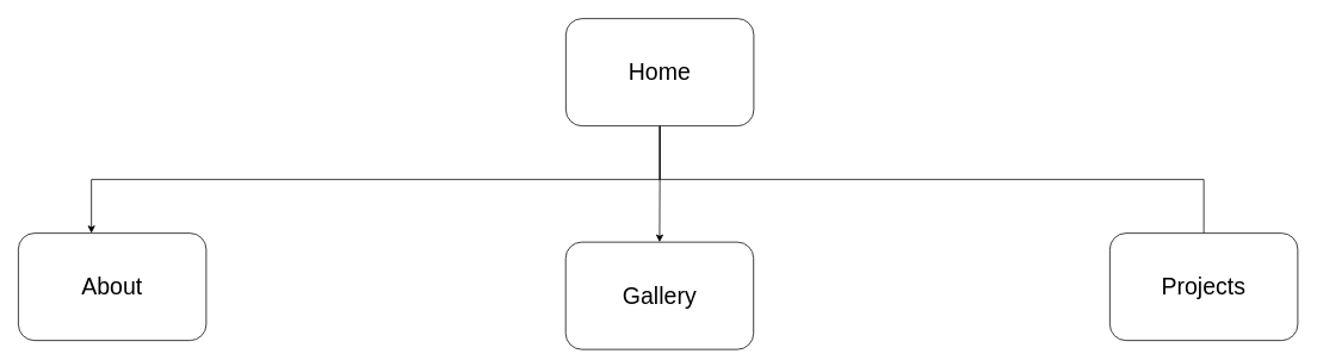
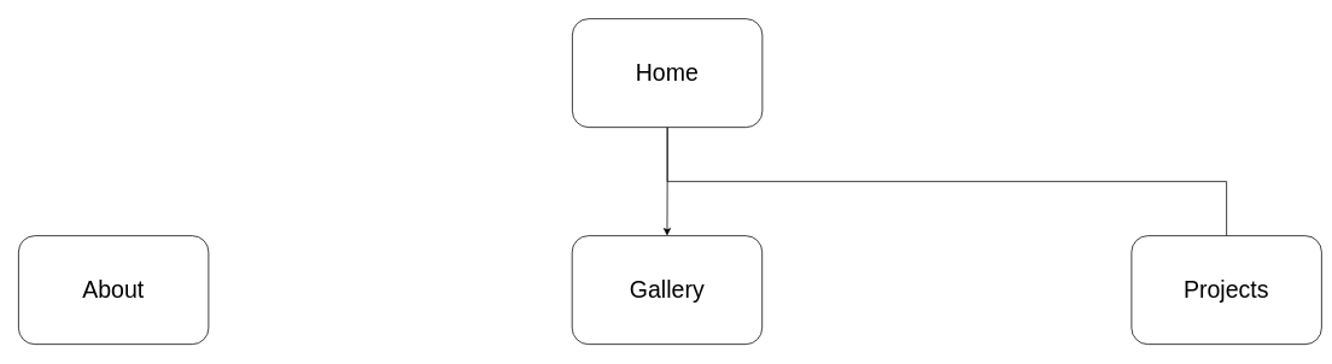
- <mxCell id="8" style="edgeStyle=orthogonalEdgeStyle;rounded=0;orthogonalLoop=1;jettySize=auto;html=1;exitX=0.5;exitY=1;exitDx=0;exitDy=0;entryX=0.389;entryY=0;entryDx=0;entryDy=0;entryPerimeter=0;" edge="1" parent="1" source="4" target="5"><mxGeometry relative="1" as="geometry" /></mxCell>
- <mxCell id="7" value="&lt;font style=&quot;font-size: 26px;&quot;&gt;Projects&lt;br&gt;&lt;/font&gt;" style="rounded=1;whiteSpace=wrap;html=1;" vertex="1" parent="1"><mxGeometry x="1240" y="260" width="210" height="120" as="geometry" /></mxCell>
+ <mxCell id="7" value="&lt;font style=&quot;font-size: 26px;&quot;&gt;Projects&lt;br&gt;&lt;/font&gt;" style="rounded=1;whiteSpace=wrap;html=1;" vertex="1" parent="1"><mxGeometry x="1250" y="260" width="210" height="120" as="geometry" /></mxCell>
- <mxCell id="6" value="&lt;font style=&quot;font-size: 26px;&quot;&gt;Gallery&lt;br&gt;&lt;/font&gt;" style="rounded=1;whiteSpace=wrap;html=1;" vertex="1" parent="1"><mxGeometry x="631.75" y="270" width="210" height="120" as="geometry" /></mxCell>
+ <mxCell id="6" value="&lt;font style=&quot;font-size: 26px;&quot;&gt;Gallery&lt;br&gt;&lt;/font&gt;" style="rounded=1;whiteSpace=wrap;html=1;" vertex="1" parent="1"><mxGeometry x="631.75" y="260" width="210" height="120" as="geometry" /></mxCell>
